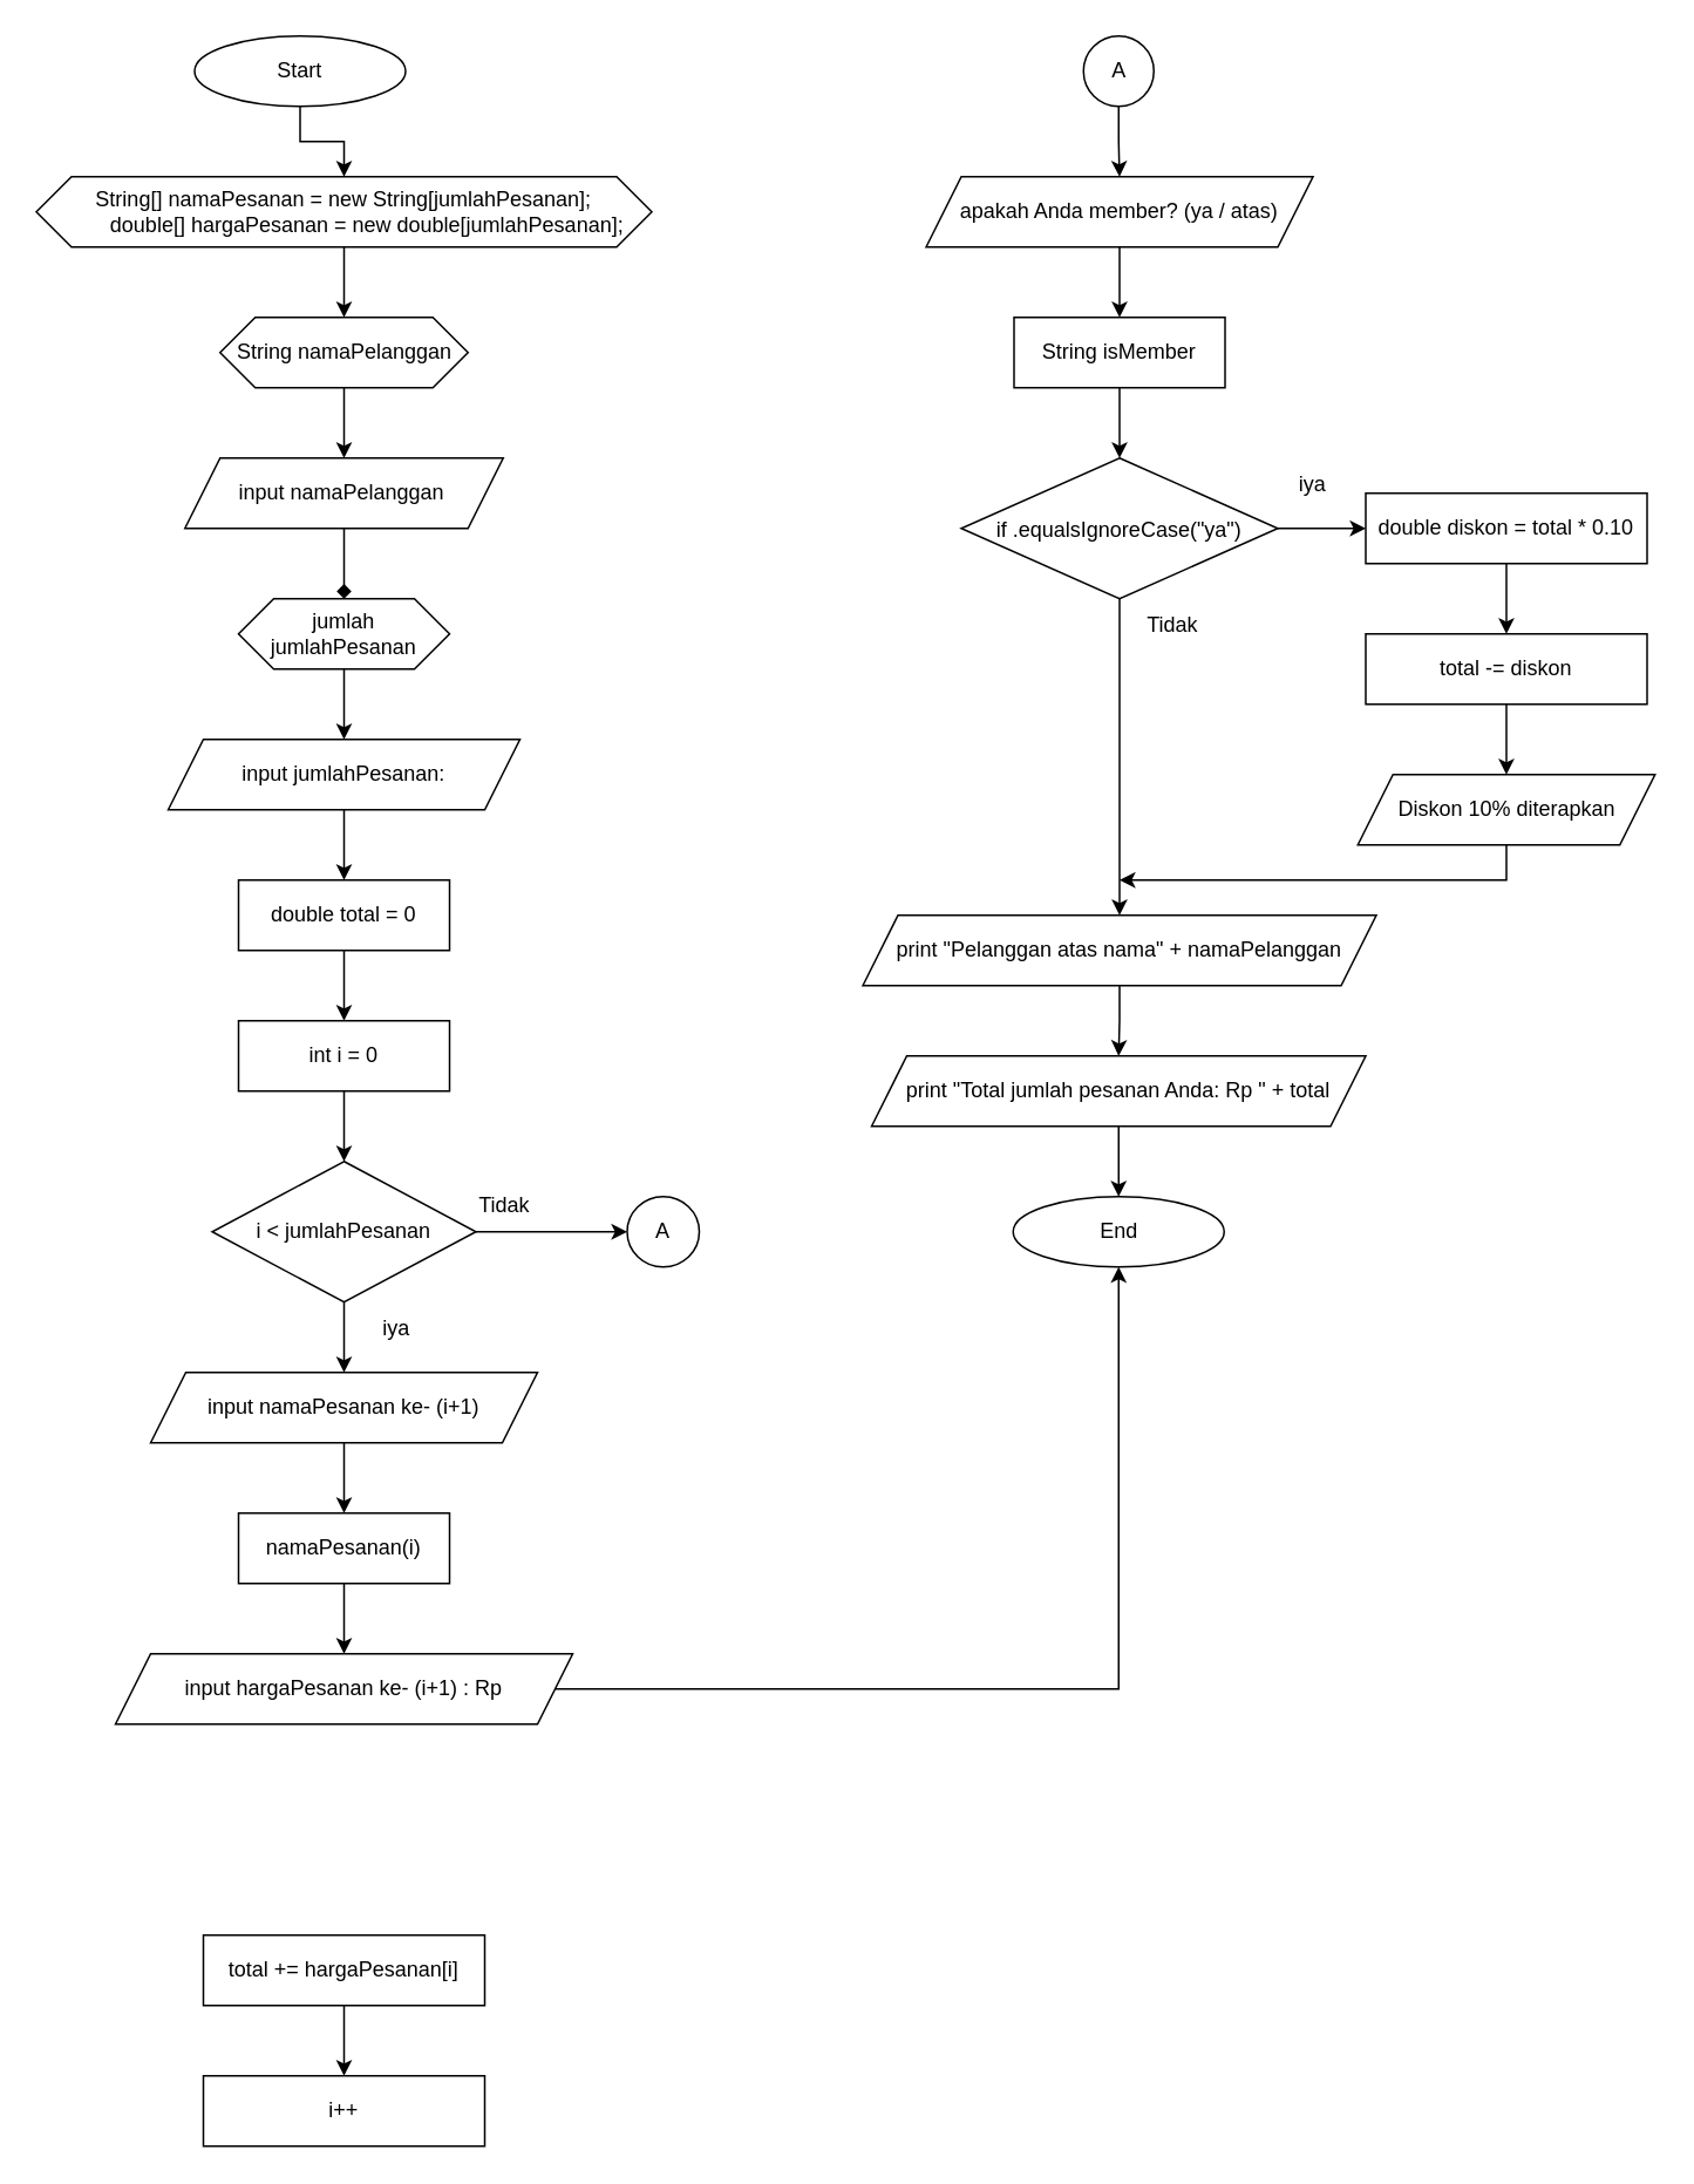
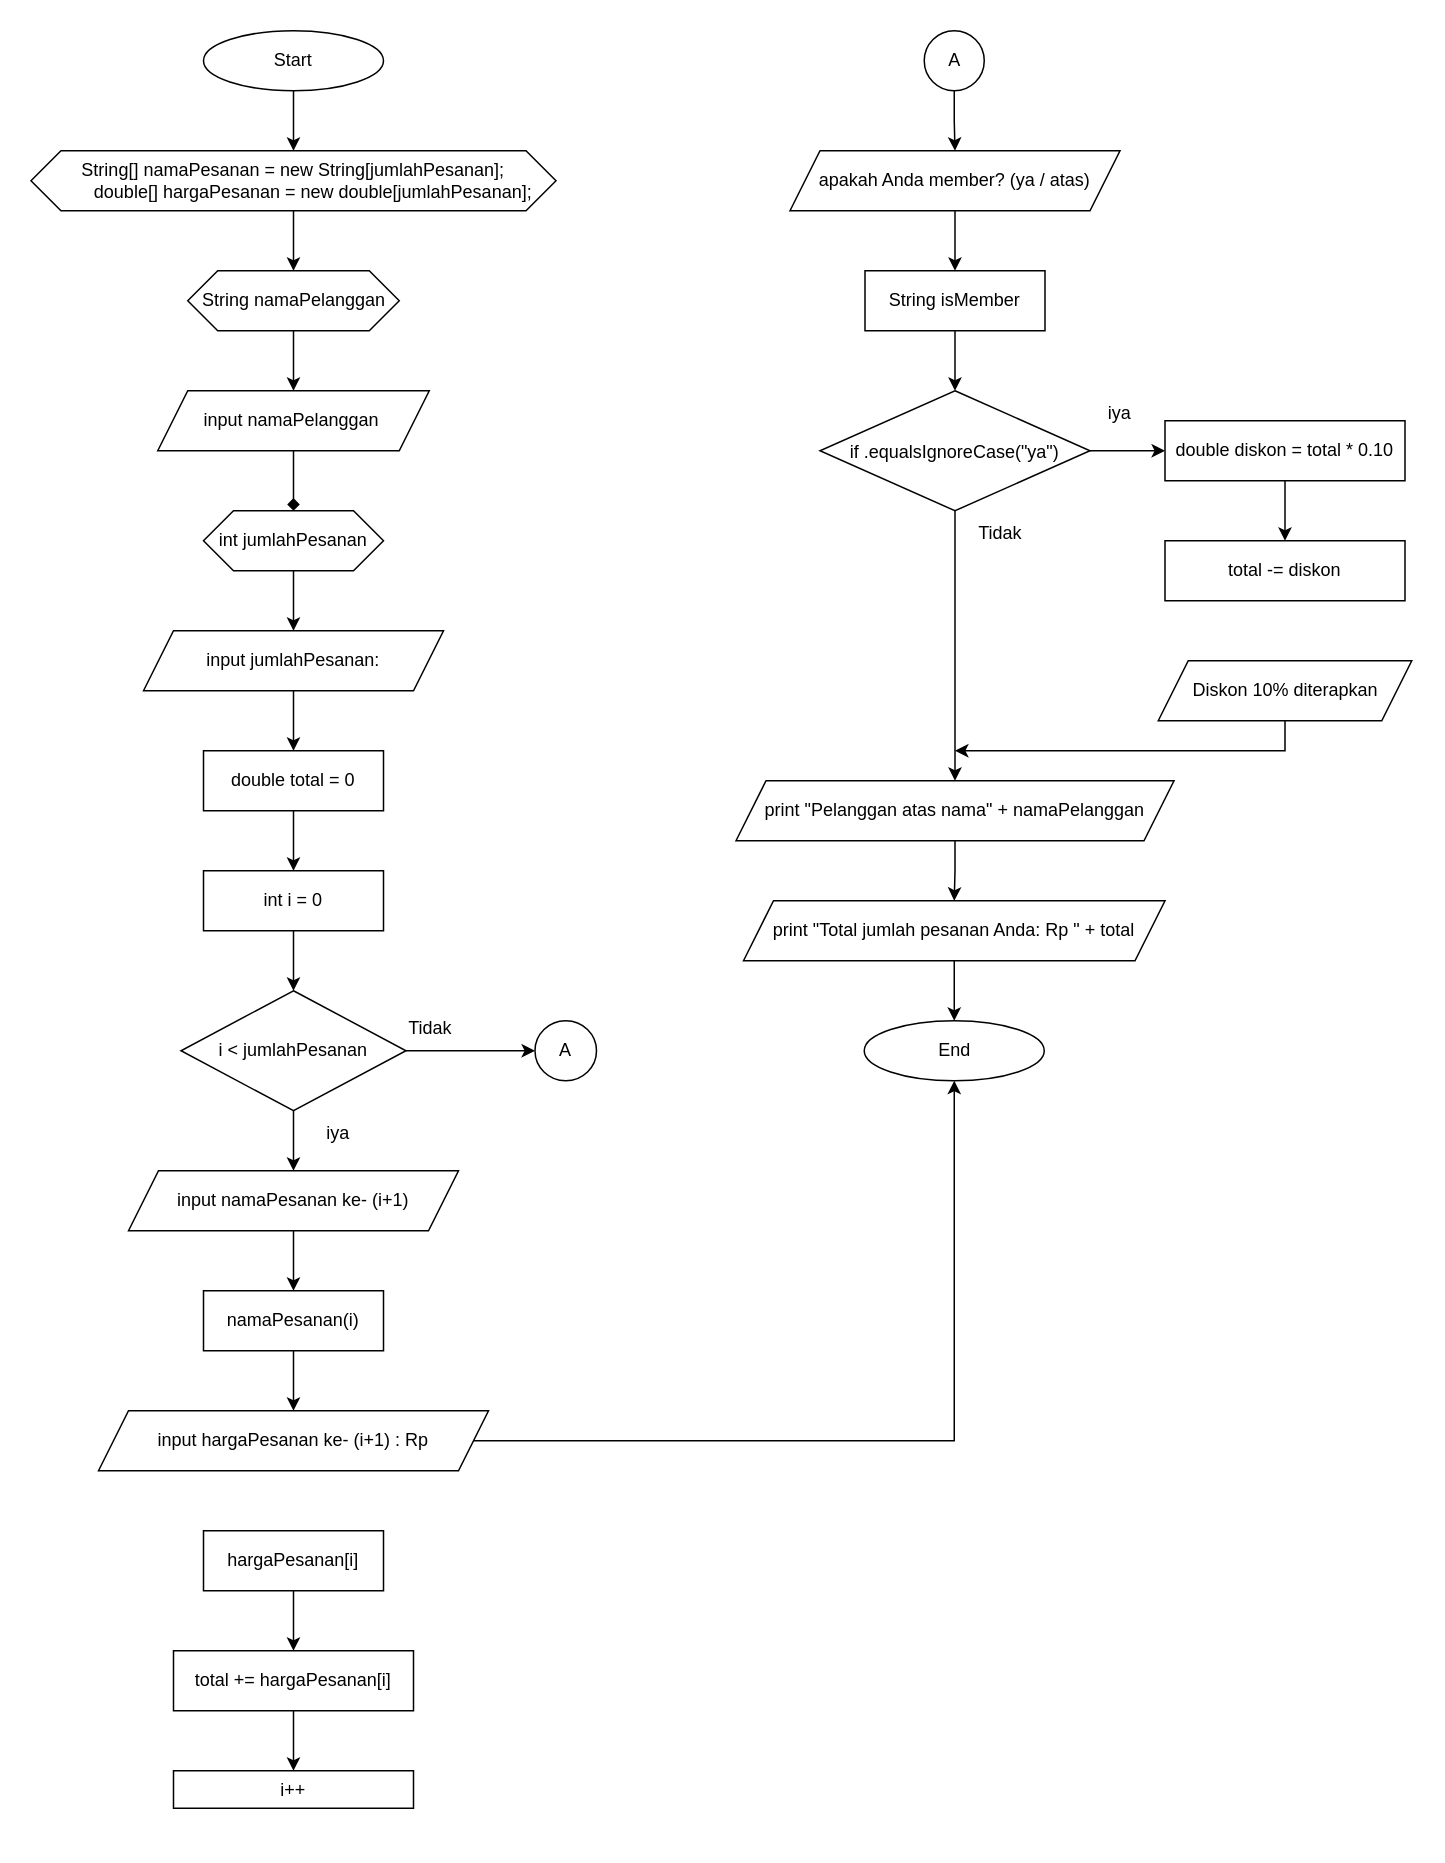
- <mxCell id="3" value="Start" style="ellipse;whiteSpace=wrap;html=1;" parent="1" vertex="1"><mxGeometry x="110" y="20" width="120" height="40" as="geometry" /></mxCell>
+ <mxCell id="3" value="Start" style="ellipse;whiteSpace=wrap;html=1;" parent="1" vertex="1"><mxGeometry x="135" width="120" height="40" as="geometry" y="20" /></mxCell>
- <mxCell id="4" value="jumlah jumlahPesanan" style="shape=hexagon;perimeter=hexagonPerimeter2;whiteSpace=wrap;html=1;fixedSize=1;" parent="1" vertex="1"><mxGeometry x="135" y="340" width="120" height="40" as="geometry" /></mxCell>
+ <mxCell id="4" value="int jumlahPesanan" style="shape=hexagon;perimeter=hexagonPerimeter2;whiteSpace=wrap;html=1;fixedSize=1;" parent="1" vertex="1"><mxGeometry x="135" y="340" width="120" height="40" as="geometry" /></mxCell>
- <mxCell id="38" value="" style="edgeStyle=orthogonalEdgeStyle;rounded=0;orthogonalLoop=1;jettySize=auto;html=1;" parent="1" source="39" target="40" edge="1"><mxGeometry relative="1" as="geometry" /></mxCell>
+ <mxCell id="24" value="hargaPesanan[i]" style="whiteSpace=wrap;html=1;" parent="1" vertex="1"><mxGeometry x="135" y="1020" width="120" height="40" as="geometry" /></mxCell>
+ <mxCell id="23" value="" style="edgeStyle=orthogonalEdgeStyle;rounded=0;orthogonalLoop=1;jettySize=auto;html=1;" parent="1" source="24" target="26" edge="1"><mxGeometry relative="1" as="geometry" /></mxCell>
- <mxCell id="27" value="i++" style="whiteSpace=wrap;html=1;" parent="1" vertex="1"><mxGeometry x="115" y="1180" width="160" height="40" as="geometry" /></mxCell>
+ <mxCell id="27" value="i++" style="whiteSpace=wrap;html=1;" parent="1" vertex="1"><mxGeometry x="115" y="1180" width="160" height="25" as="geometry" /></mxCell>
